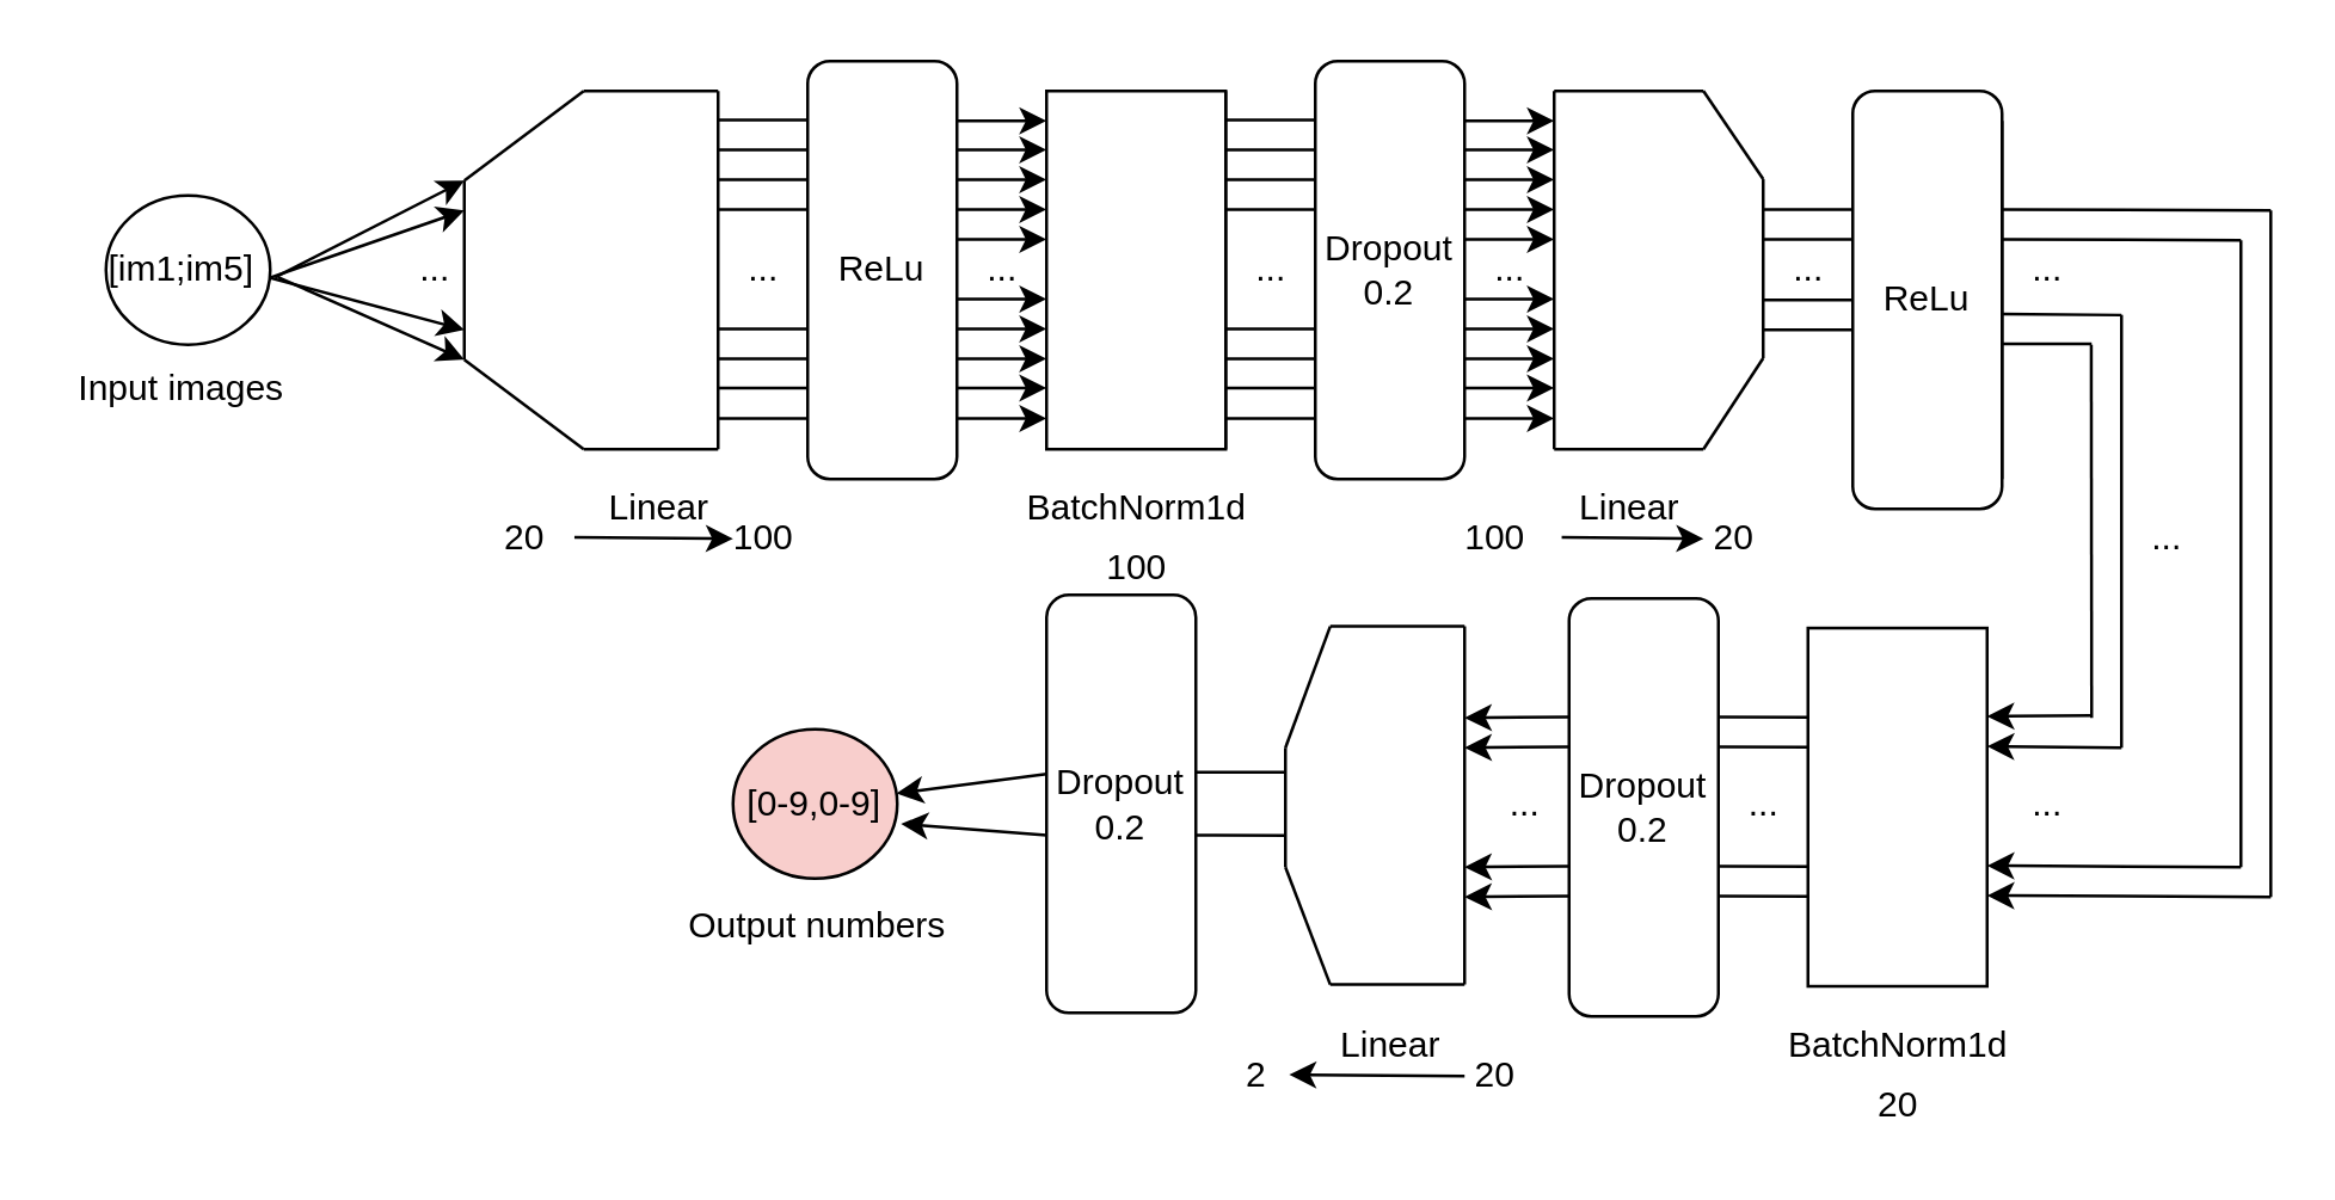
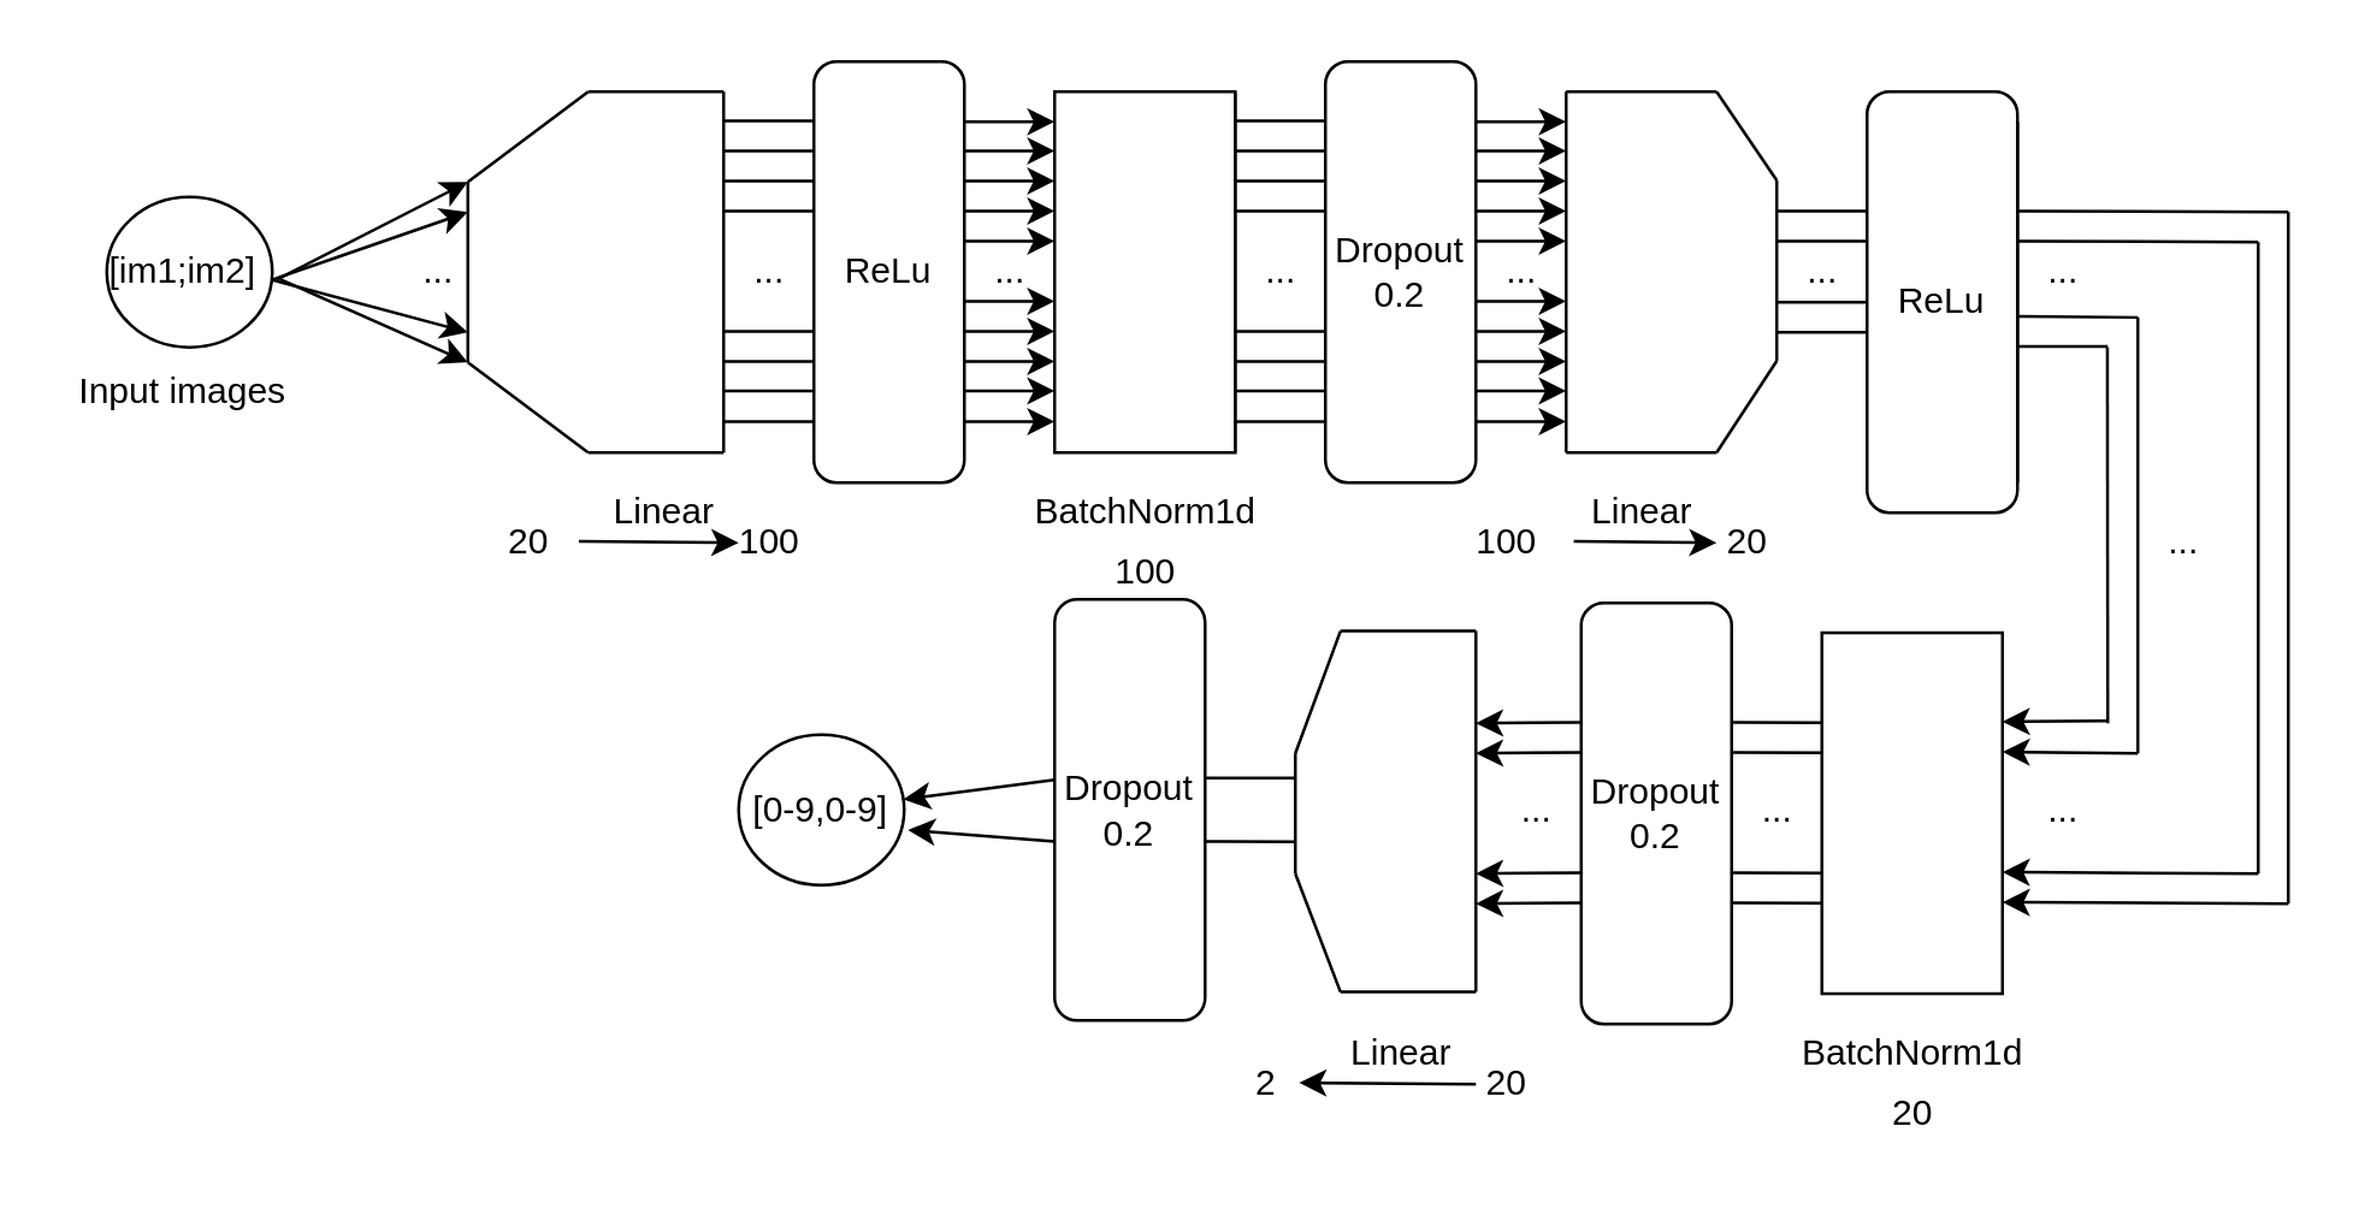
- <mxCell id="25" value="[im1;im5]" style="text;html=1;align=center;verticalAlign=middle;resizable=0;points=[];autosize=1;strokeColor=none;fillColor=none;" vertex="1" parent="1"><mxGeometry x="30" y="80" width="60" height="20" as="geometry" /></mxCell>
+ <mxCell id="25" value="[im1;im2]" style="text;html=1;align=center;verticalAlign=middle;resizable=0;points=[];autosize=1;strokeColor=none;fillColor=none;" vertex="1" parent="1"><mxGeometry x="30" y="80" width="60" height="20" as="geometry" /></mxCell>
- <mxCell id="122" value="[0-9,0-9]" style="ellipse;whiteSpace=wrap;html=1;fillColor=#f8cecc;" vertex="1" parent="1"><mxGeometry x="245" y="243.84" width="55" height="50" as="geometry" /></mxCell>
+ <mxCell id="122" value="[0-9,0-9]" style="ellipse;whiteSpace=wrap;html=1;" vertex="1" parent="1"><mxGeometry x="245" y="243.84" width="55" height="50" as="geometry" /></mxCell>
- <mxCell id="123" value="Output numbers" style="text;html=1;align=center;verticalAlign=middle;resizable=0;points=[];autosize=1;strokeColor=none;fillColor=none;" vertex="1" parent="1"><mxGeometry x="222.5" y="300" width="100" height="20" as="geometry" /></mxCell>
